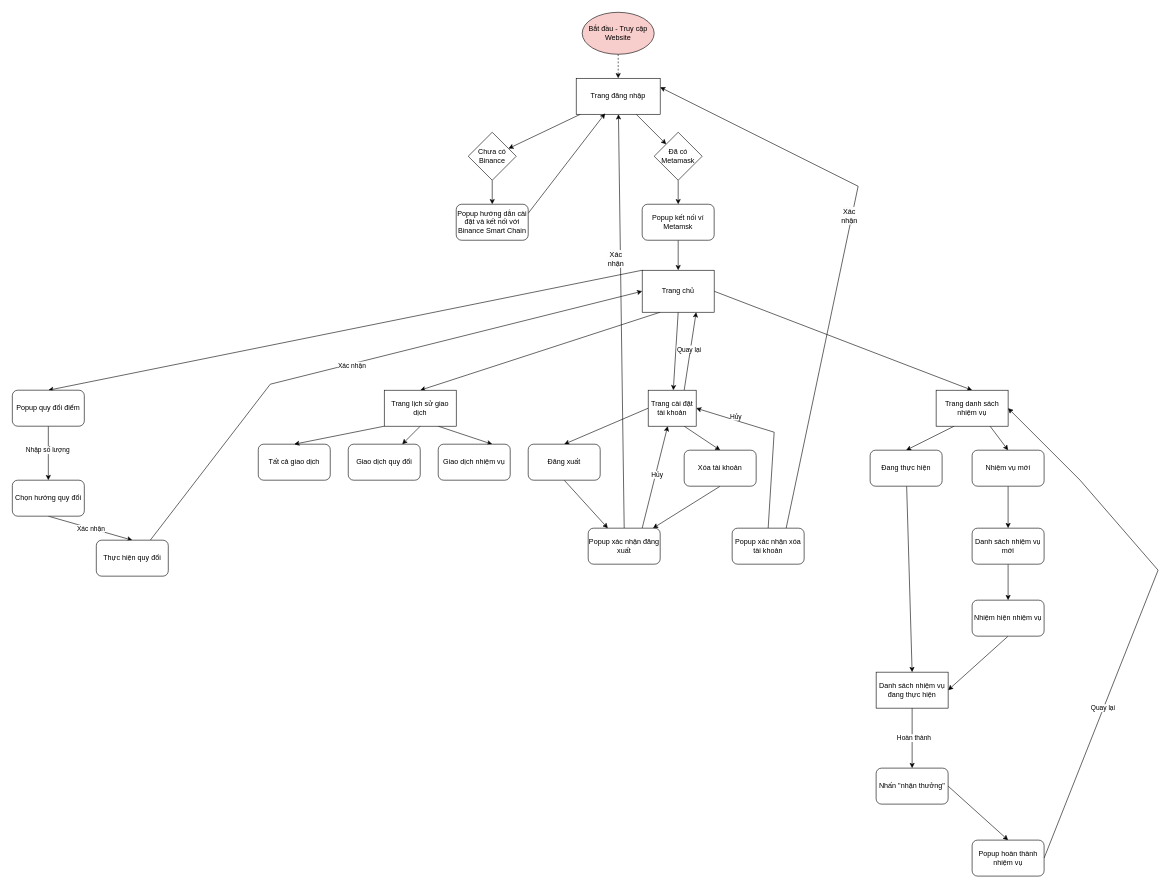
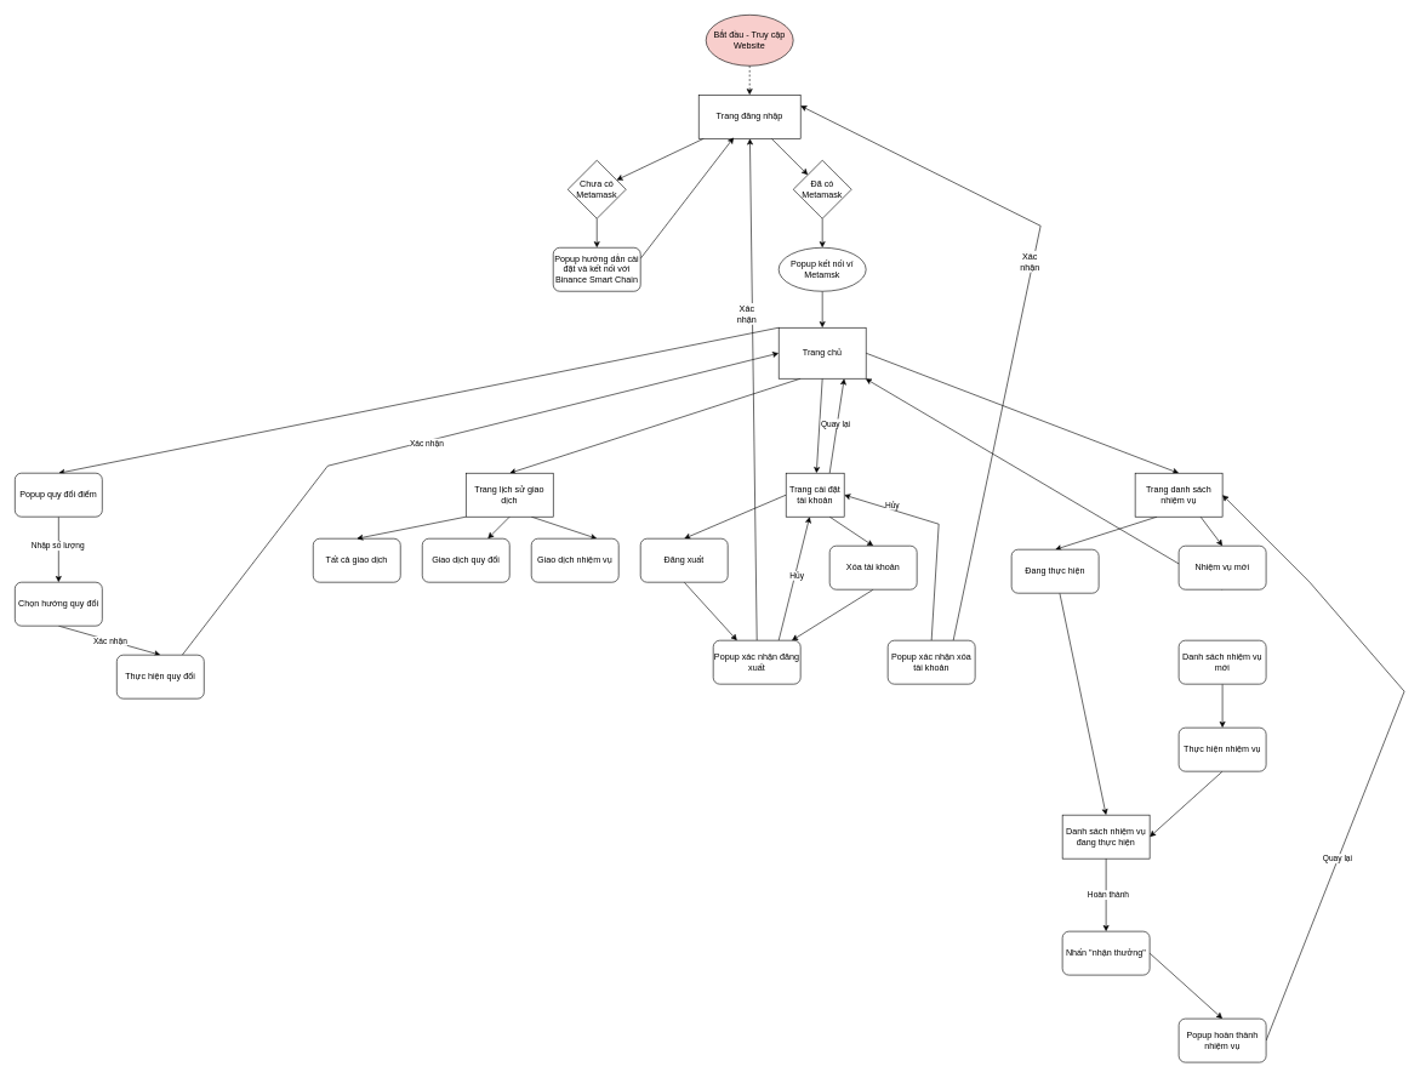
- <mxCell id="8" value="Chưa có Binance" style="rhombus;whiteSpace=wrap;html=1;" vertex="1" parent="1"><mxGeometry x="780" y="220" width="80" height="80" as="geometry" /></mxCell>
+ <mxCell id="8" value="Chưa có Metamask" style="rhombus;whiteSpace=wrap;html=1;" vertex="1" parent="1"><mxGeometry x="780" y="220" width="80" height="80" as="geometry" /></mxCell>
- <mxCell id="14" value="Popup kết nối ví Metamsk" style="rounded=1;whiteSpace=wrap;html=1;" vertex="1" parent="1"><mxGeometry x="1070" y="340" width="120" height="60" as="geometry" /></mxCell>
+ <mxCell id="14" value="Popup kết nối ví Metamsk" style="ellipse;whiteSpace=wrap;html=1;" vertex="1" parent="1"><mxGeometry x="1070" y="340" width="120" height="60" as="geometry" /></mxCell>
- <mxCell id="55" value="Đang thực hiện" style="rounded=1;whiteSpace=wrap;html=1;" vertex="1" parent="1"><mxGeometry x="1450" y="750" width="120" height="60" as="geometry" /></mxCell>
+ <mxCell id="55" value="Đang thực hiện" style="rounded=1;whiteSpace=wrap;html=1;" vertex="1" parent="1"><mxGeometry x="1390" y="755" width="120" height="60" as="geometry" /></mxCell>
- <mxCell id="57" style="edgeStyle=none;rounded=0;orthogonalLoop=1;jettySize=auto;html=1;exitX=0.5;exitY=1;exitDx=0;exitDy=0;entryX=0.5;entryY=0;entryDx=0;entryDy=0;" edge="1" parent="1" source="58" target="56"><mxGeometry relative="1" as="geometry" /></mxCell>
+ <mxCell id="57" style="edgeStyle=none;rounded=0;orthogonalLoop=1;jettySize=auto;html=1;exitX=0.5;exitY=1;exitDx=0;exitDy=0;" edge="1" parent="1" source="58" target="19"><mxGeometry relative="1" as="geometry" /></mxCell>
- <mxCell id="59" value="Nhiệm hiện nhiệm vụ" style="rounded=1;whiteSpace=wrap;html=1;" vertex="1" parent="1"><mxGeometry x="1620" y="1000" width="120" height="60" as="geometry" /></mxCell>
+ <mxCell id="59" value="Thực hiện nhiệm vụ" style="rounded=1;whiteSpace=wrap;html=1;" vertex="1" parent="1"><mxGeometry x="1620" y="1000" width="120" height="60" as="geometry" /></mxCell>
